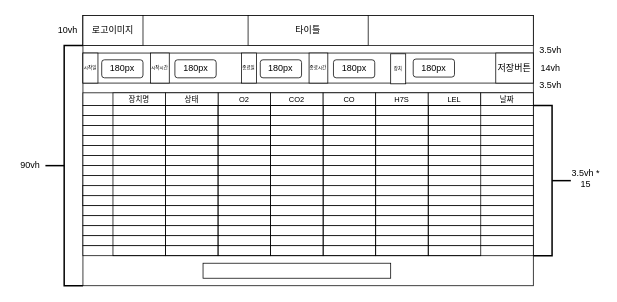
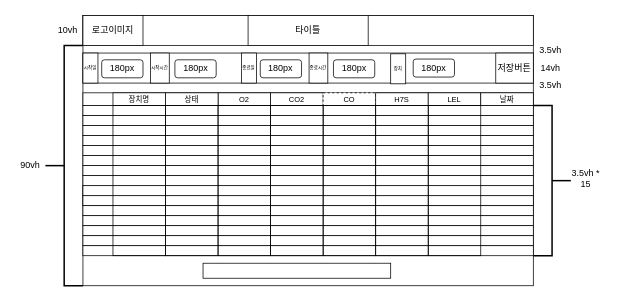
- <mxCell id="25" value="&lt;font style=&quot;font-size: 10px&quot;&gt;CO&lt;/font&gt;" style="rounded=0;whiteSpace=wrap;html=1;fontSize=10;" parent="22" vertex="1"><mxGeometry x="280" width="70" height="17" as="geometry" /></mxCell>
+ <mxCell id="25" value="&lt;font style=&quot;font-size: 10px&quot;&gt;CO&lt;/font&gt;" style="rounded=0;whiteSpace=wrap;html=1;fontSize=10;dashed=1;" parent="22" vertex="1"><mxGeometry x="280" width="70" height="17" as="geometry" /></mxCell>
